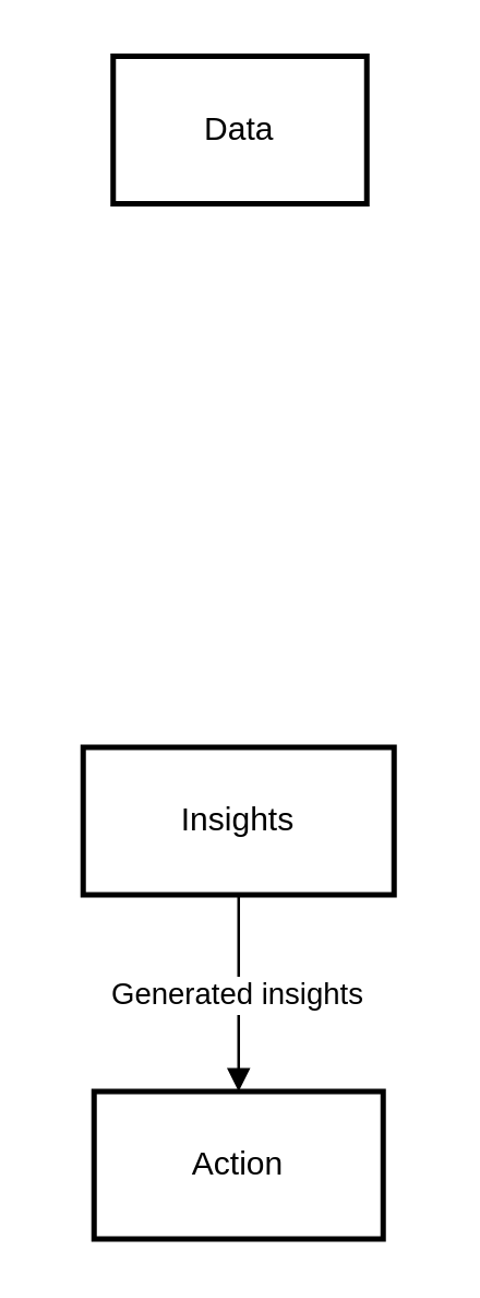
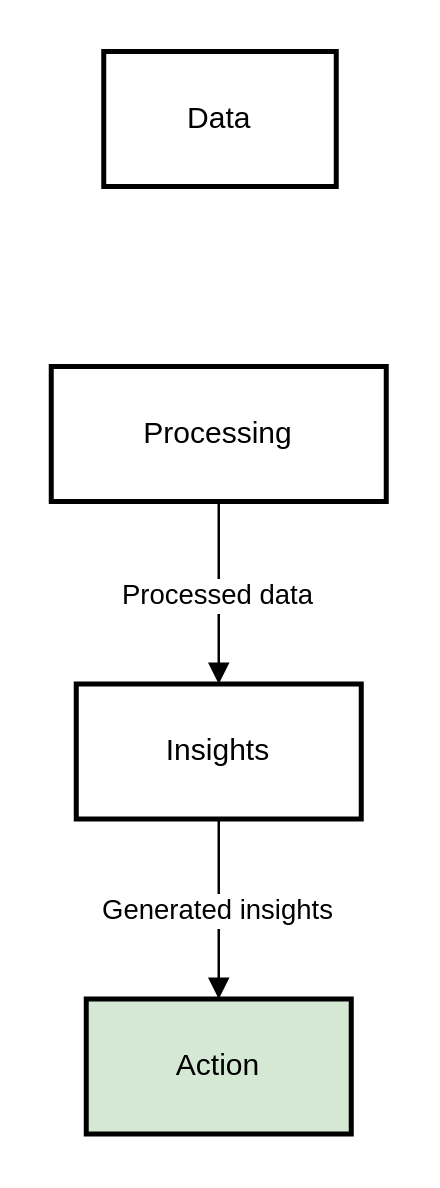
+ <mxCell id="3" value="Processing" style="whiteSpace=wrap;strokeWidth=2;" vertex="1" parent="1"><mxGeometry x="20" y="146" width="134" height="54" as="geometry" /></mxCell>
+ <mxCell id="6" value="Processed data" style="curved=1;startArrow=none;endArrow=block;exitX=0.5;exitY=1.01;entryX=0.5;entryY=0;" edge="1" parent="1" source="3" target="4"><mxGeometry relative="1" as="geometry"><Array as="points" /></mxGeometry></mxCell>
- <mxCell id="5" value="Action" style="whiteSpace=wrap;strokeWidth=2;" vertex="1" parent="1"><mxGeometry x="34" y="399" width="106" height="54" as="geometry" /></mxCell>
+ <mxCell id="5" value="Action" style="whiteSpace=wrap;strokeWidth=2;fillColor=#d5e8d4;" vertex="1" parent="1"><mxGeometry x="34" y="399" width="106" height="54" as="geometry" /></mxCell>
